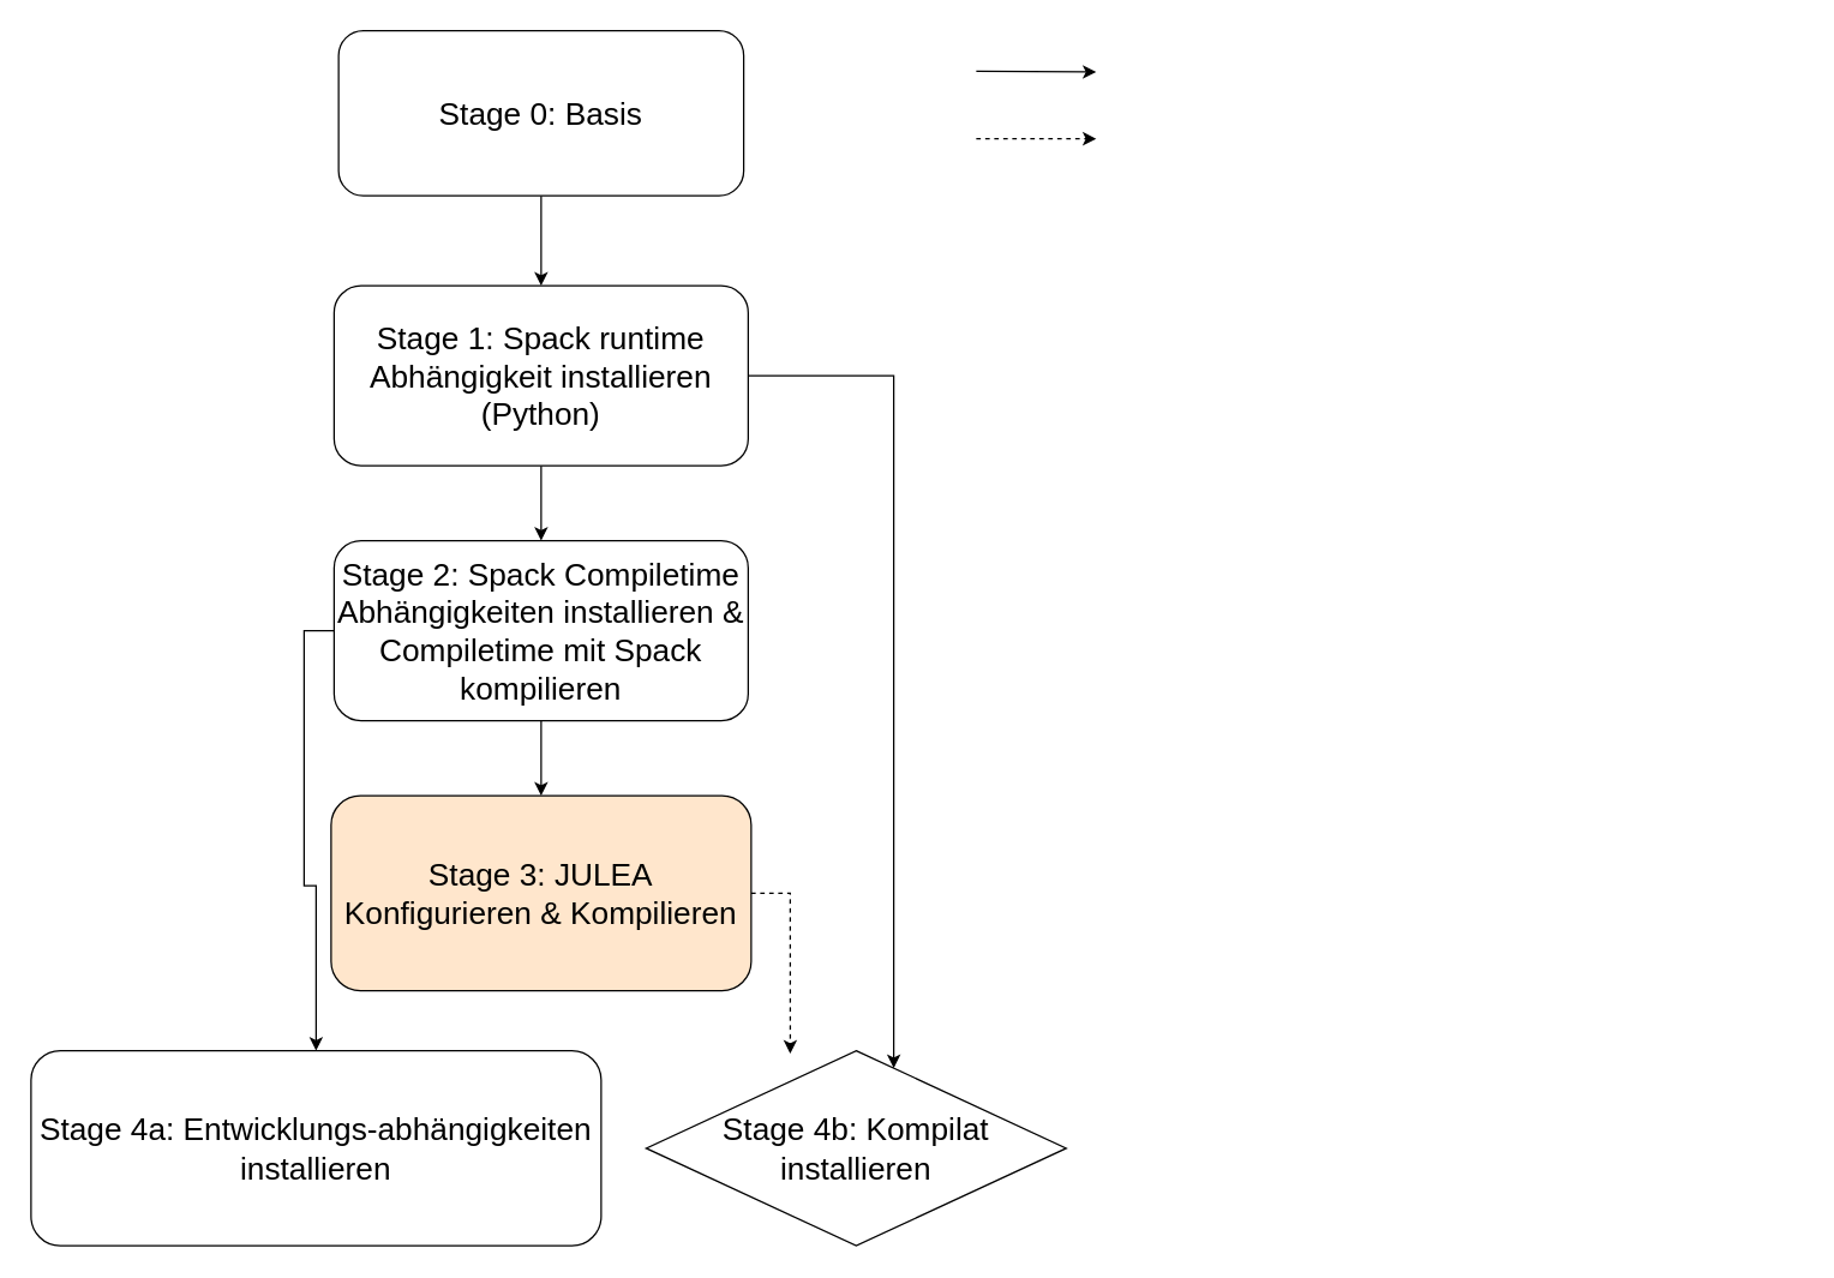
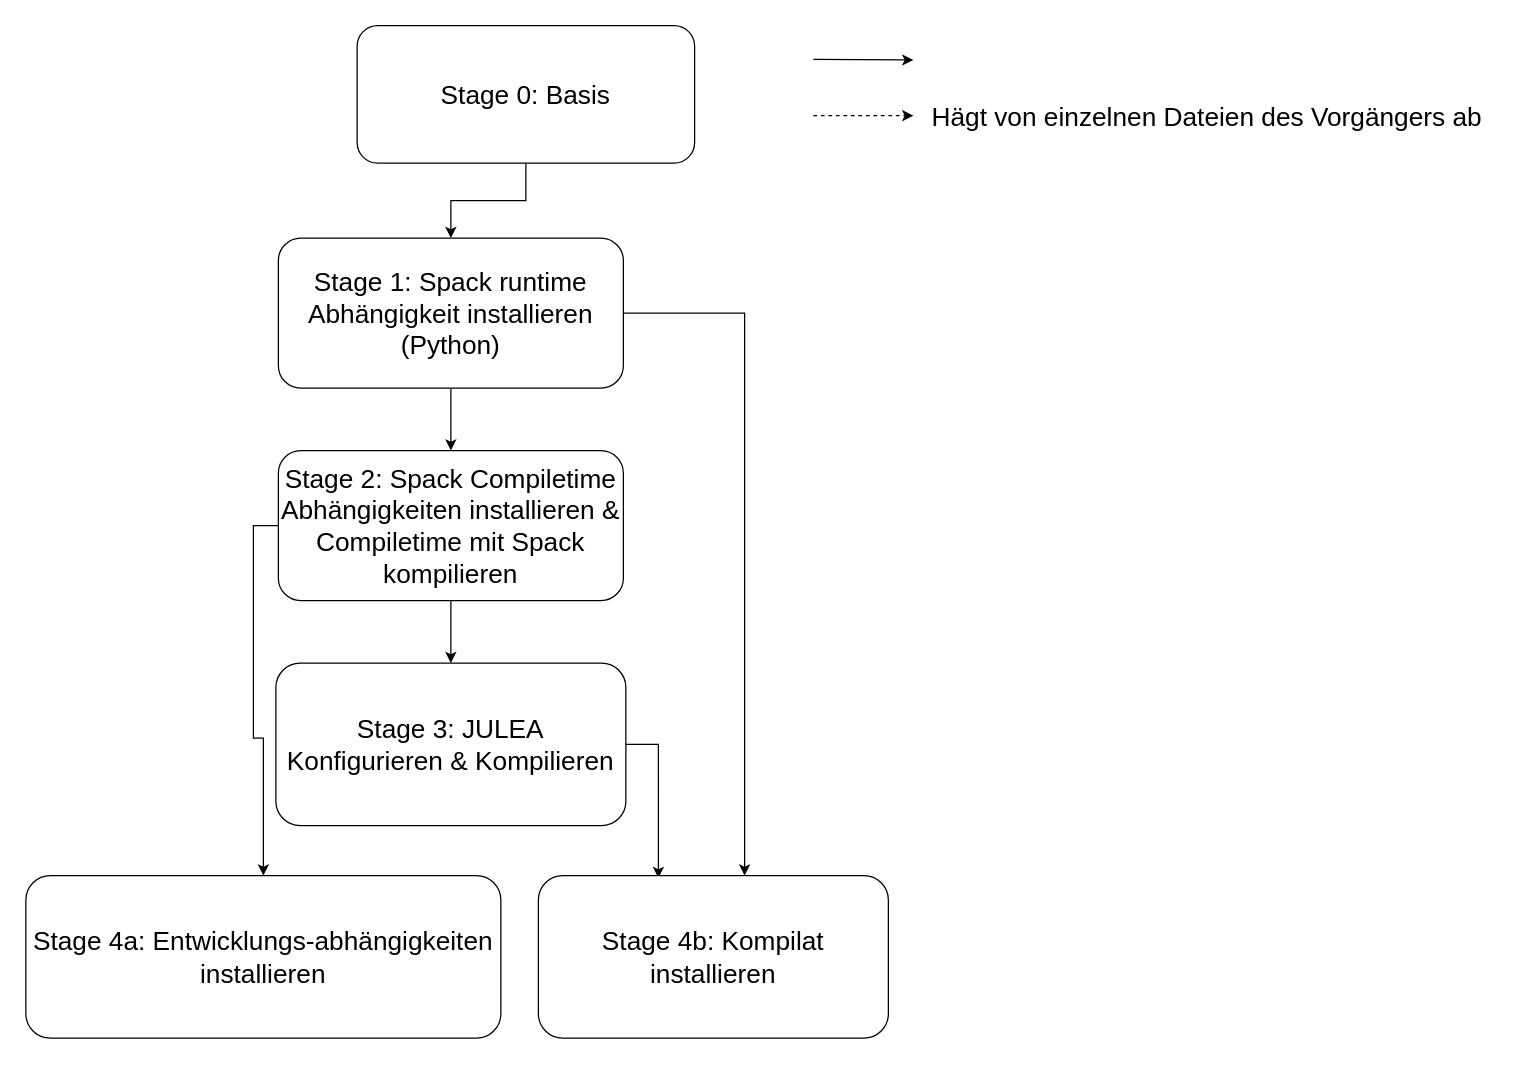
- <mxCell id="6" value="&lt;font style=&quot;font-size: 21px;&quot;&gt;Stage 0: Basis&lt;/font&gt;" style="whiteSpace=wrap;html=1;rounded=1;" parent="1" vertex="1"><mxGeometry x="225" width="270" height="110" as="geometry" y="20" /></mxCell>
+ <mxCell id="6" value="&lt;font style=&quot;font-size: 21px;&quot;&gt;Stage 0: Basis&lt;/font&gt;" style="whiteSpace=wrap;html=1;rounded=1;" parent="1" vertex="1"><mxGeometry x="285" y="20" width="270" height="110" as="geometry" /></mxCell>
+ <mxCell id="4" value="Hägt von einzelnen Dateien des Vorgängers ab&amp;nbsp;" style="text;html=1;align=left;verticalAlign=middle;whiteSpace=wrap;rounded=0;fontSize=21;" parent="1" vertex="1"><mxGeometry x="743" y="77.5" width="457" height="30" as="geometry" /></mxCell>
- <mxCell id="14" value="&lt;font style=&quot;font-size: 21px;&quot;&gt;Stage 3: JULEA Konfigurieren &amp;amp; Kompilieren&lt;/font&gt;" style="whiteSpace=wrap;html=1;rounded=1;fontSize=21;fillColor=#ffe6cc;" parent="1" vertex="1"><mxGeometry x="220" y="530" width="280" height="130" as="geometry" /></mxCell>
+ <mxCell id="14" value="&lt;font style=&quot;font-size: 21px;&quot;&gt;Stage 3: JULEA Konfigurieren &amp;amp; Kompilieren&lt;/font&gt;" style="whiteSpace=wrap;html=1;rounded=1;fontSize=21;" parent="1" vertex="1"><mxGeometry x="220" y="530" width="280" height="130" as="geometry" /></mxCell>
- <mxCell id="13" style="edgeStyle=orthogonalEdgeStyle;rounded=0;orthogonalLoop=1;jettySize=auto;html=1;exitX=1;exitY=0.5;exitDx=0;exitDy=0;entryX=0.343;entryY=0.015;entryDx=0;entryDy=0;dashed=1;entryPerimeter=0;" parent="1" source="14" target="16" edge="1"><mxGeometry relative="1" as="geometry" /></mxCell>
+ <mxCell id="13" style="edgeStyle=orthogonalEdgeStyle;rounded=0;orthogonalLoop=1;jettySize=auto;html=1;exitX=1;exitY=0.5;exitDx=0;exitDy=0;entryX=0.343;entryY=0.015;entryDx=0;entryDy=0;dashed=0;entryPerimeter=0;" parent="1" source="14" target="16" edge="1"><mxGeometry relative="1" as="geometry" /></mxCell>
- <mxCell id="16" value="&lt;font style=&quot;font-size: 21px;&quot;&gt;Stage 4b: Kompilat installieren&lt;/font&gt;" style="rhombus;whiteSpace=wrap;html=1;fontSize=21;" parent="1" vertex="1"><mxGeometry x="430" y="700" width="280" height="130" as="geometry" /></mxCell>
+ <mxCell id="16" value="&lt;font style=&quot;font-size: 21px;&quot;&gt;Stage 4b: Kompilat installieren&lt;/font&gt;" style="whiteSpace=wrap;html=1;rounded=1;fontSize=21;" parent="1" vertex="1"><mxGeometry x="430" y="700" width="280" height="130" as="geometry" /></mxCell>
